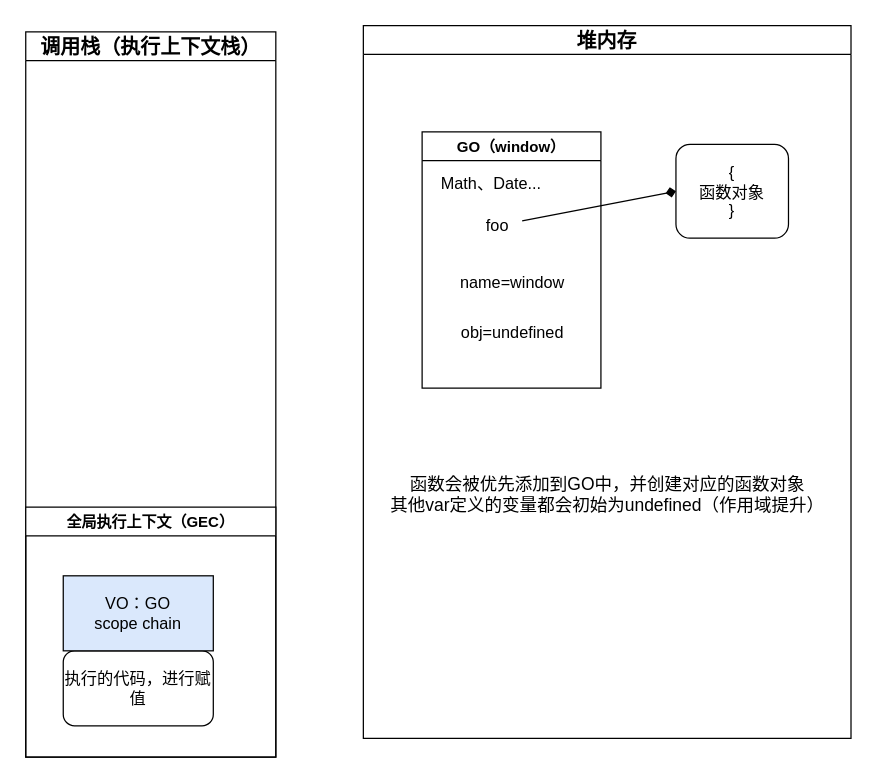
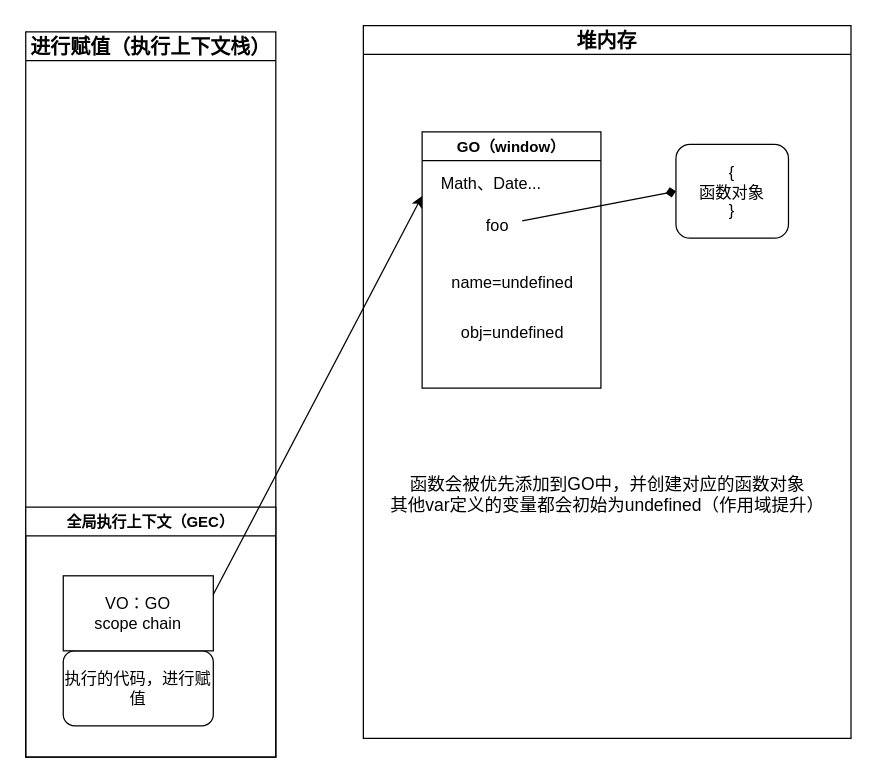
- <mxCell id="2" value="调用栈（执行上下文栈）" style="swimlane;fontSize=16;" parent="1" vertex="1"><mxGeometry x="20" y="25" width="200" height="580" as="geometry" /></mxCell>
+ <mxCell id="2" value="进行赋值（执行上下文栈）" style="swimlane;fontSize=16;" parent="1" vertex="1"><mxGeometry x="20" y="25" width="200" height="580" as="geometry" /></mxCell>
- <mxCell id="9" value="name=window" style="text;html=1;align=center;verticalAlign=middle;resizable=0;points=[];autosize=1;strokeColor=none;fillColor=none;fontSize=13;" parent="7" vertex="1"><mxGeometry x="11.5" y="105" width="120" height="30" as="geometry" /></mxCell>
+ <mxCell id="9" value="name=undefined" style="text;html=1;align=center;verticalAlign=middle;resizable=0;points=[];autosize=1;strokeColor=none;fillColor=none;fontSize=13;" parent="7" vertex="1"><mxGeometry x="11.5" y="105" width="120" height="30" as="geometry" /></mxCell>
+ <mxCell id="15" style="edgeStyle=none;html=1;exitX=1;exitY=0.25;exitDx=0;exitDy=0;entryX=0;entryY=0.25;entryDx=0;entryDy=0;fontSize=13;" parent="1" source="5" target="7" edge="1"><mxGeometry relative="1" as="geometry" /></mxCell>
- <mxCell id="5" value="VO：GO&lt;br&gt;scope chain" style="whiteSpace=wrap;html=1;fontSize=13;fillColor=#dae8fc;" parent="3" vertex="1"><mxGeometry x="30" y="55" width="120" height="60" as="geometry" /></mxCell>
+ <mxCell id="5" value="VO：GO&lt;br&gt;scope chain" style="whiteSpace=wrap;html=1;fontSize=13;" parent="3" vertex="1"><mxGeometry x="30" y="55" width="120" height="60" as="geometry" /></mxCell>
